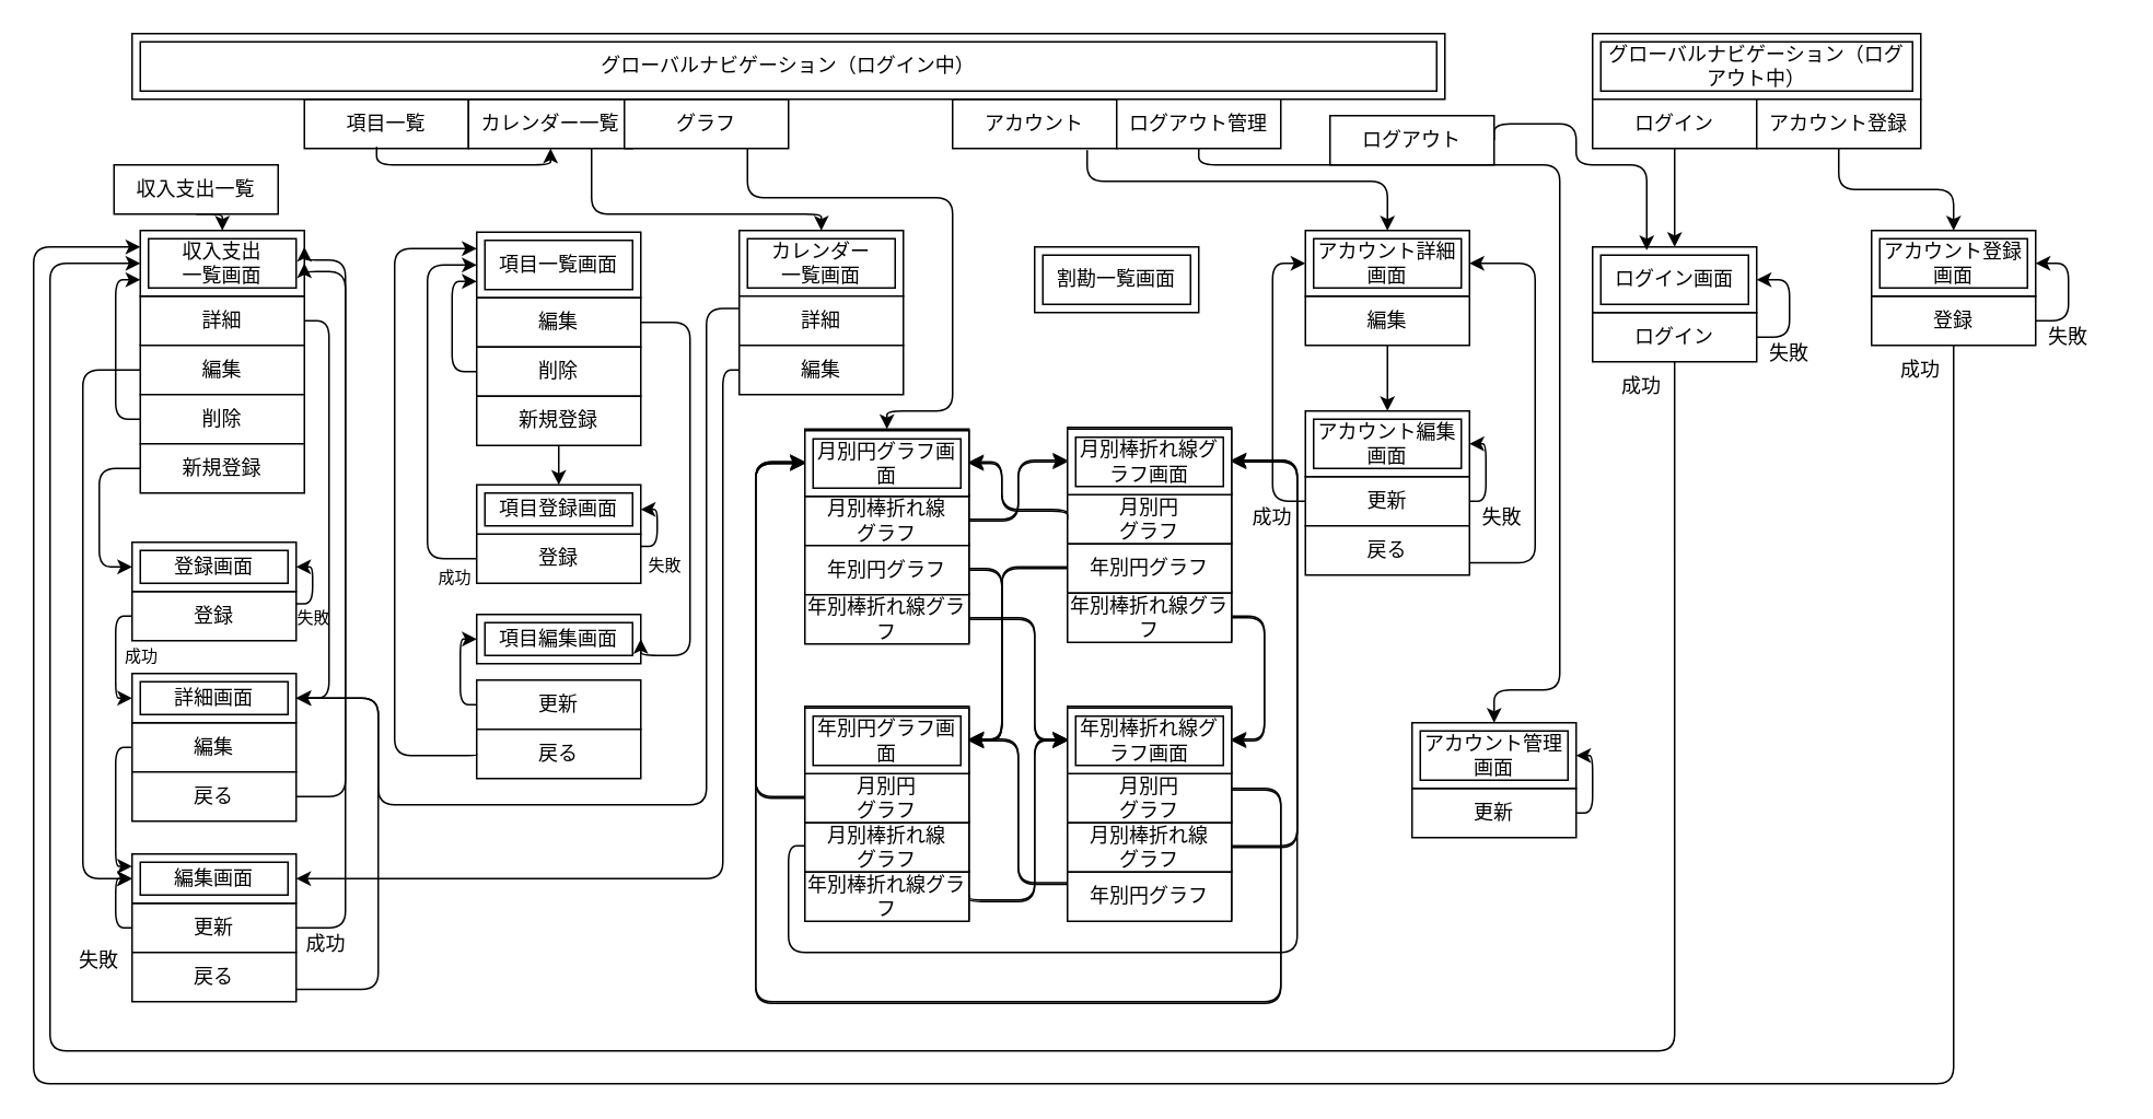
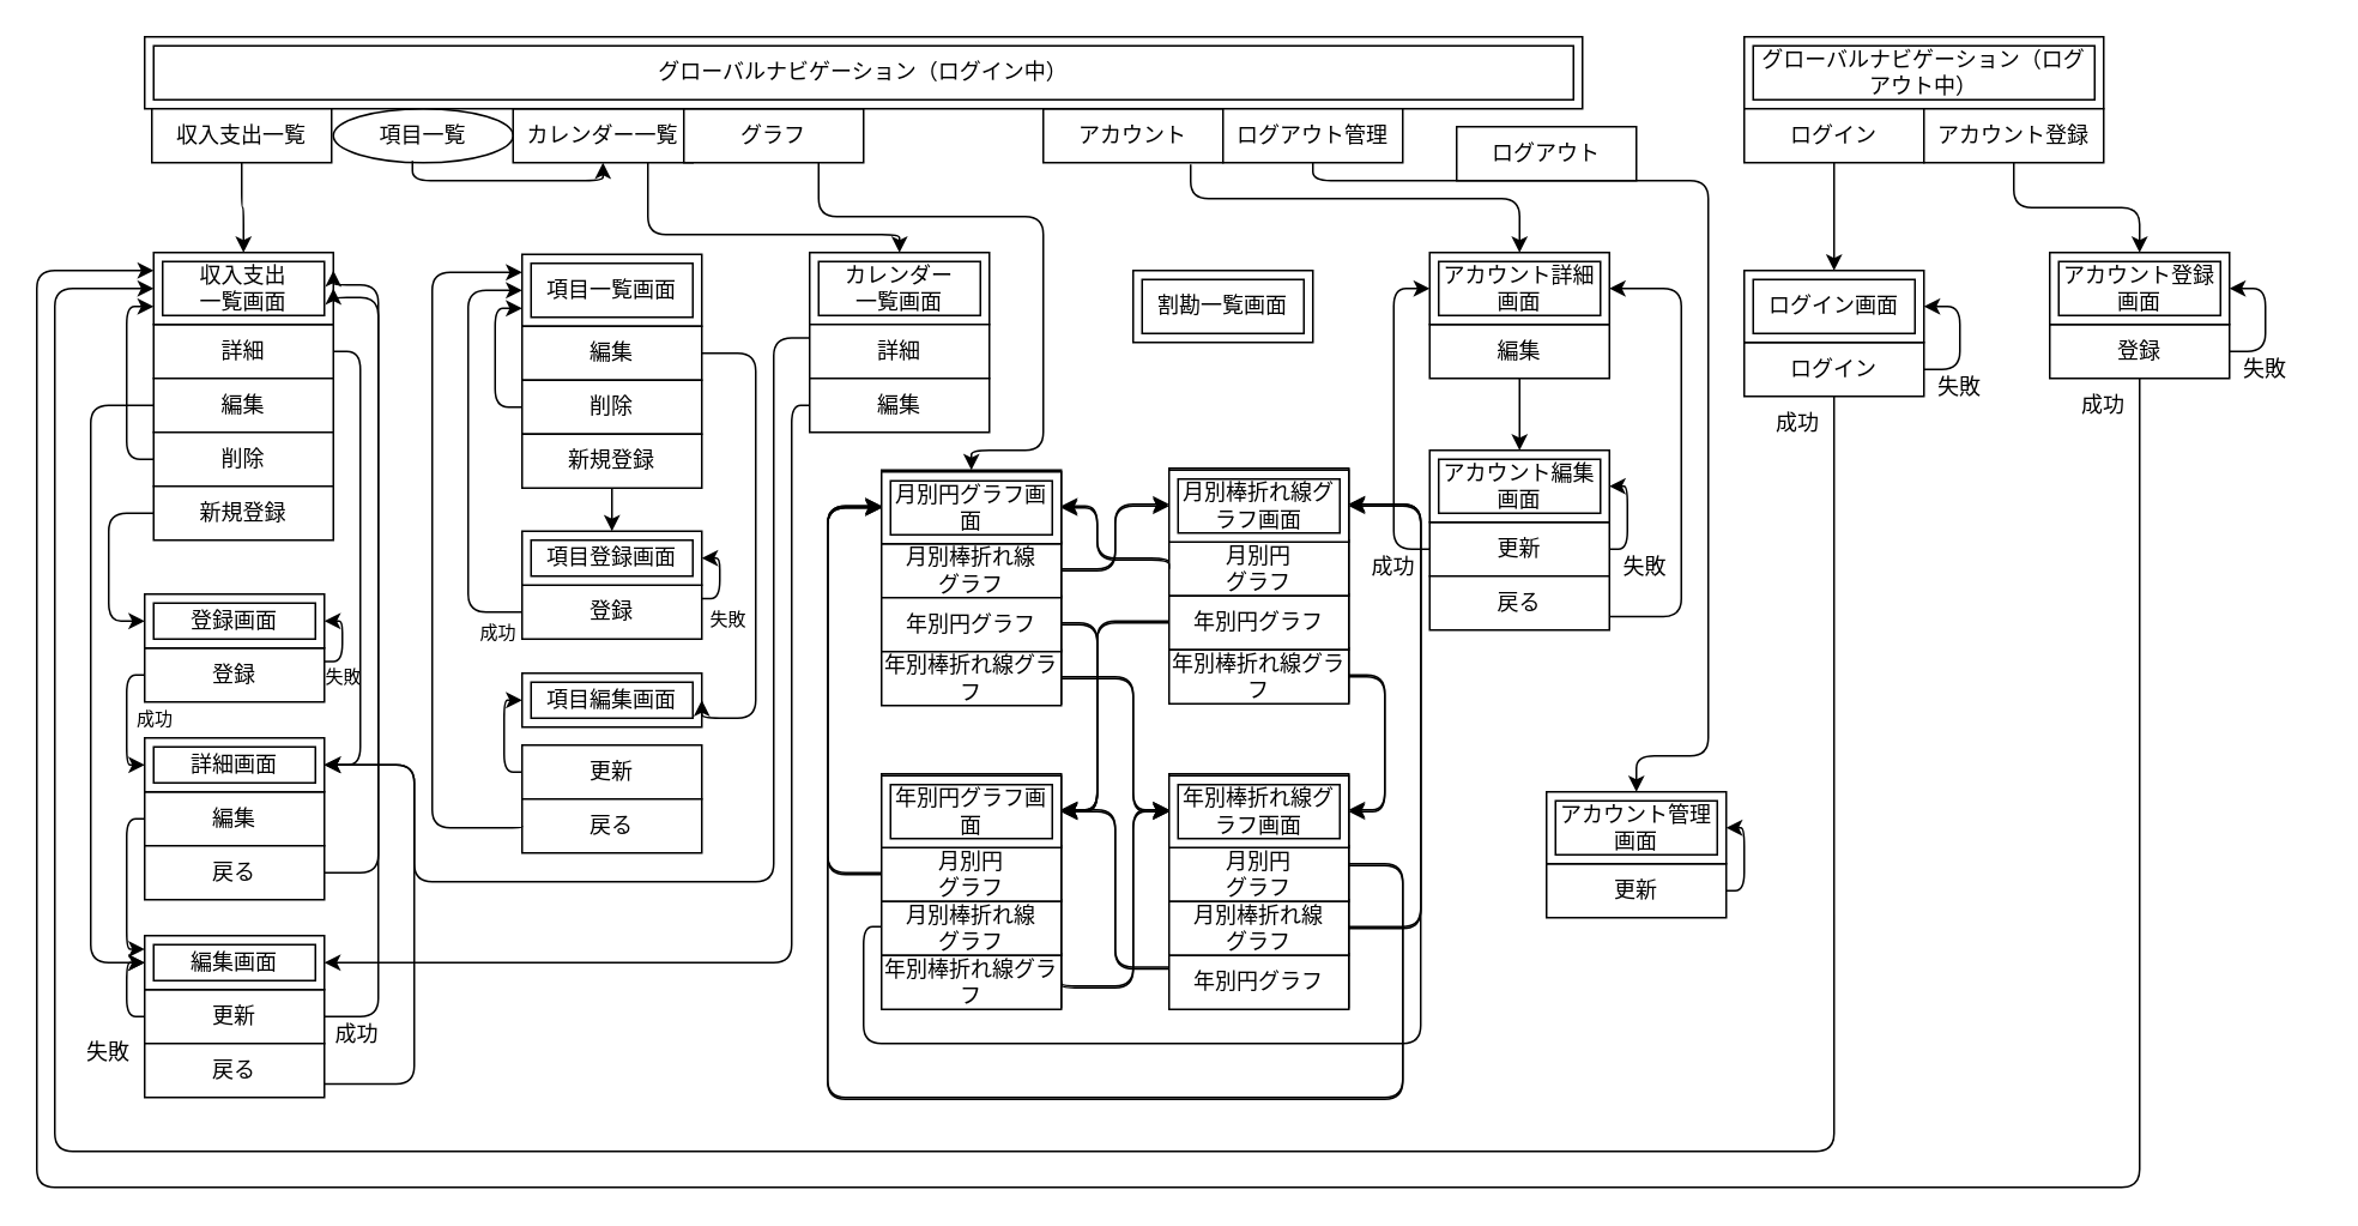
- <mxCell id="2" value="項目一覧" style="whiteSpace=wrap;html=1;align=center;" parent="1" vertex="1"><mxGeometry x="185" y="60" width="100" height="30" as="geometry" /></mxCell>
+ <mxCell id="2" value="項目一覧" style="ellipse;whiteSpace=wrap;html=1;align=center;" parent="1" vertex="1"><mxGeometry x="185" y="60" width="100" height="30" as="geometry" /></mxCell>
- <mxCell id="66" value="" style="endArrow=classic;html=1;exitX=1;exitY=0.5;exitDx=0;exitDy=0;edgeStyle=orthogonalEdgeStyle;entryX=0.33;entryY=0.05;entryDx=0;entryDy=0;entryPerimeter=0;" parent="1" source="150" target="39" edge="1"><mxGeometry width="50" height="50" relative="1" as="geometry"><mxPoint x="540" y="100" as="sourcePoint" /><mxPoint x="690" y="150" as="targetPoint" /><Array as="points"><mxPoint x="960" y="75" /><mxPoint x="960" y="100" /><mxPoint x="1003" y="100" /></Array></mxGeometry></mxCell>
- <mxCell id="72" value="収入支出一覧" style="whiteSpace=wrap;html=1;align=center;" parent="1" vertex="1"><mxGeometry x="69" y="100" width="100" height="30" as="geometry" /></mxCell>
+ <mxCell id="72" value="収入支出一覧" style="whiteSpace=wrap;html=1;align=center;" parent="1" vertex="1"><mxGeometry x="84" y="60" width="100" height="30" as="geometry" /></mxCell>
